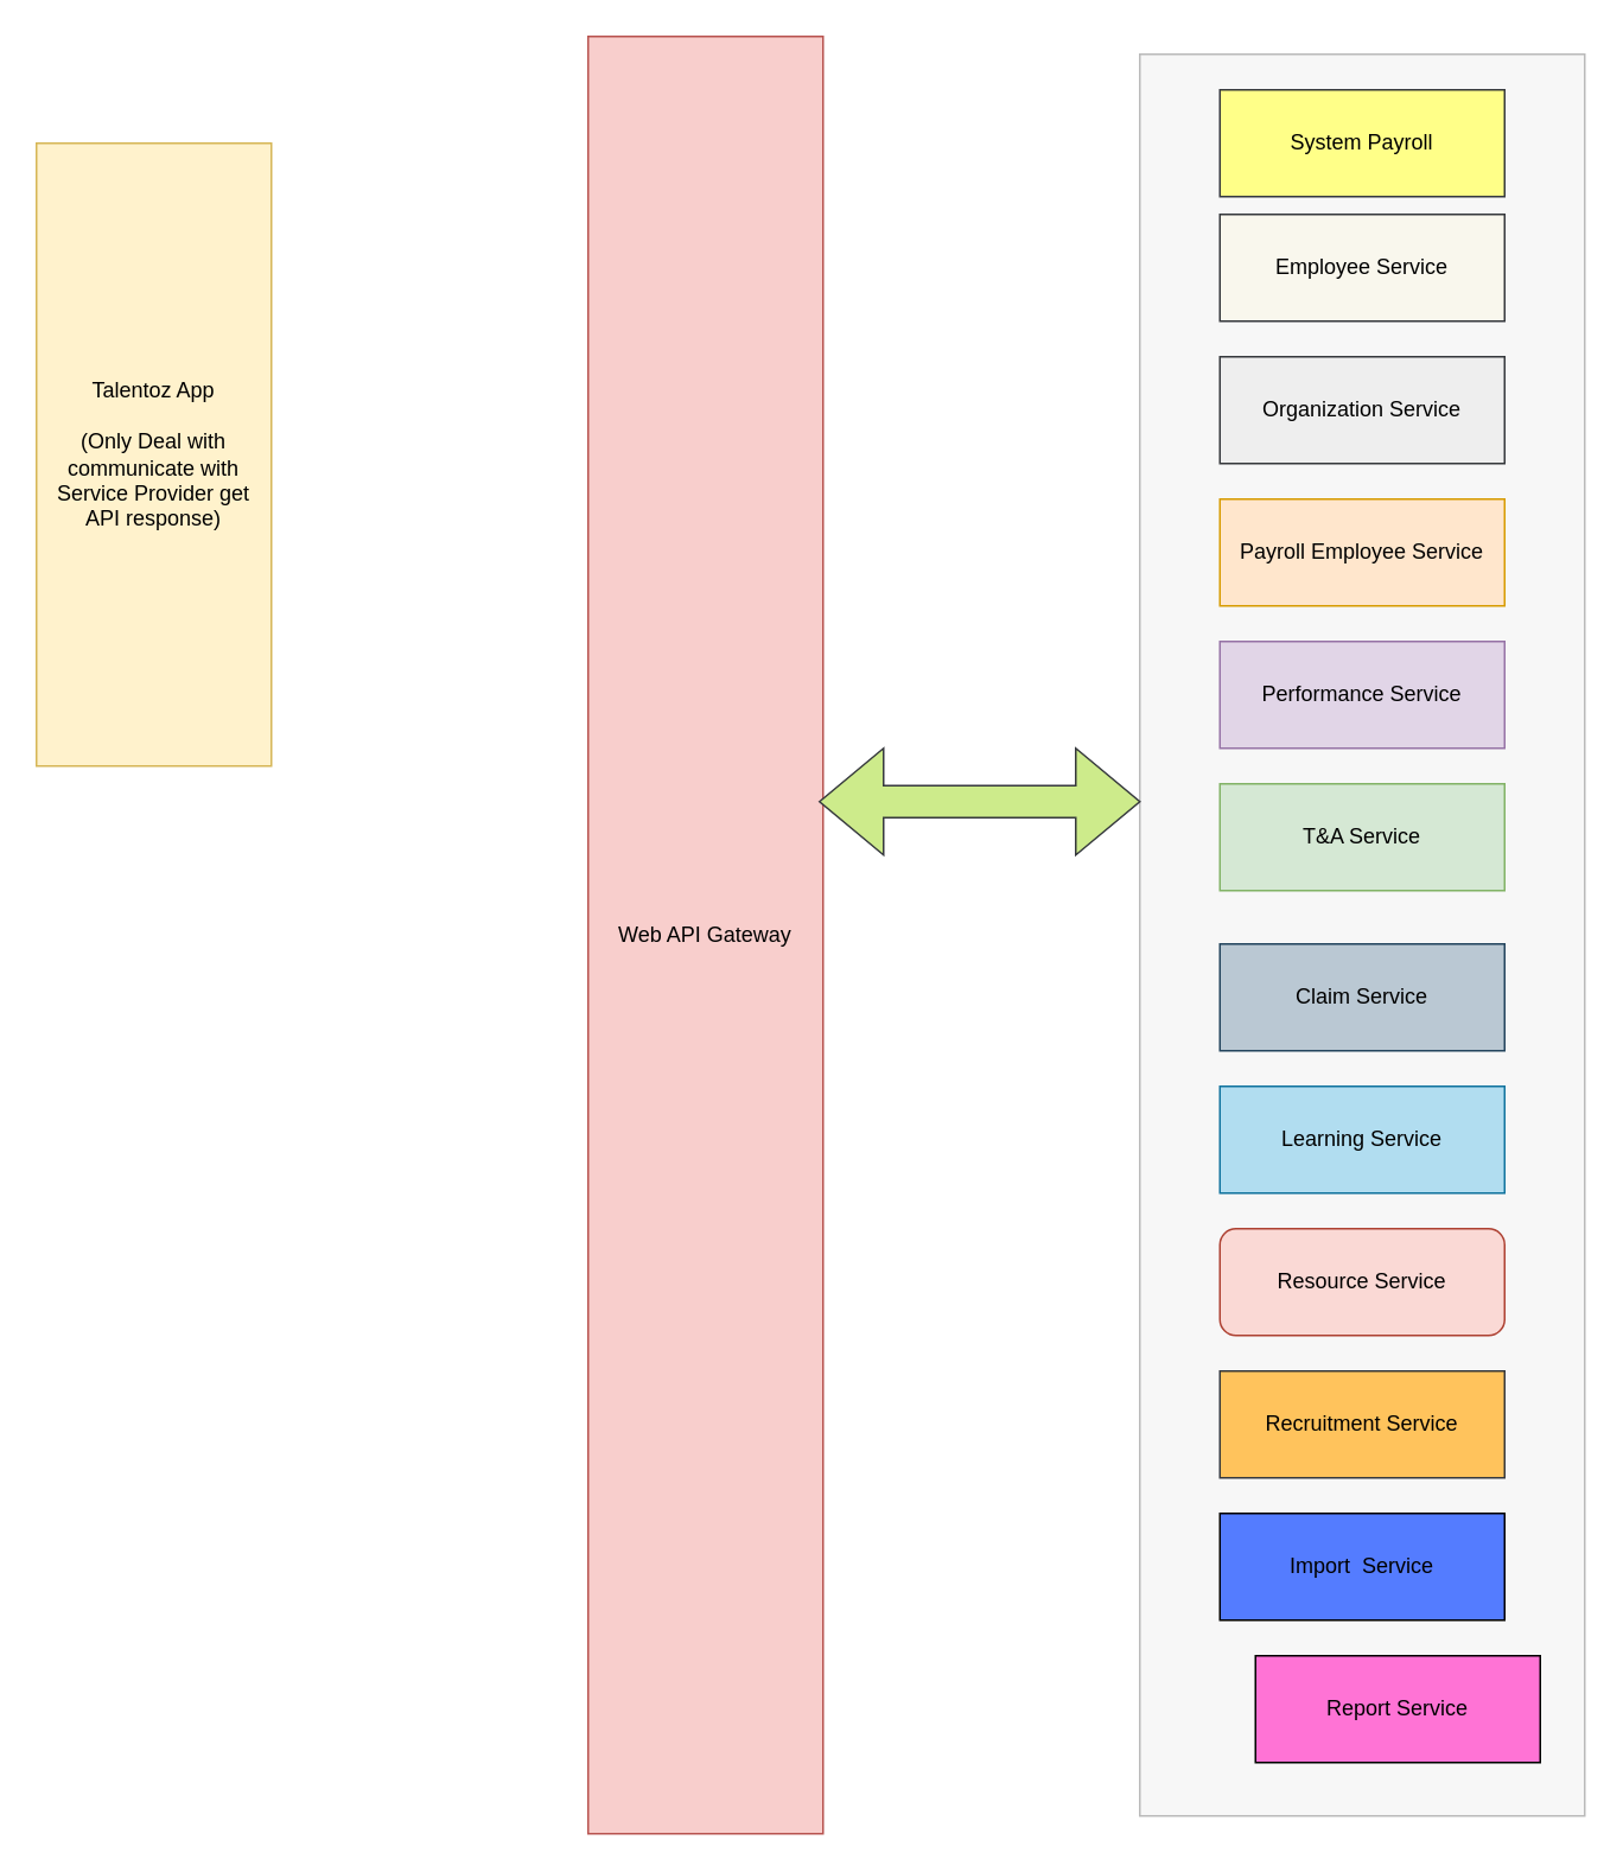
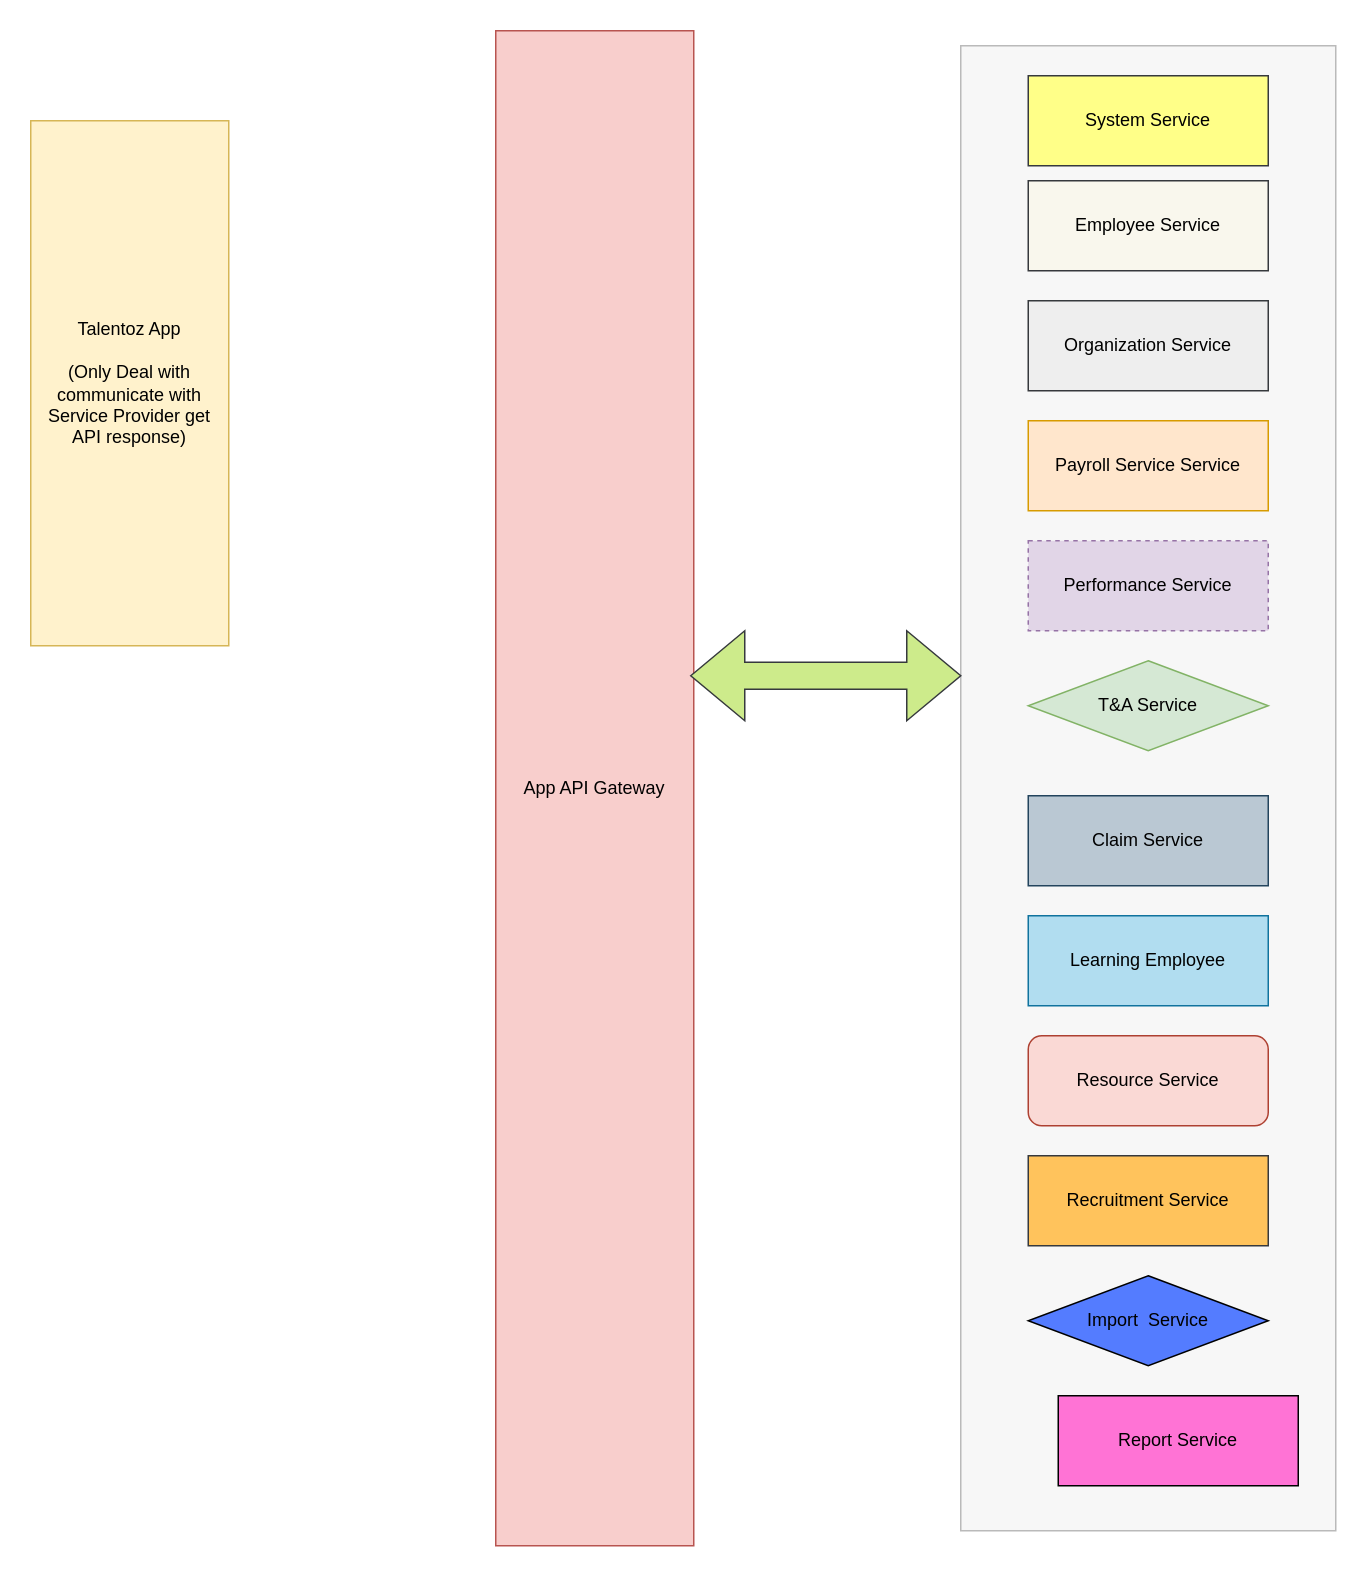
- <mxCell id="5" value="System Payroll" style="rounded=0;whiteSpace=wrap;html=1;fillColor=#ffff88;strokeColor=#36393d;" vertex="1" parent="1"><mxGeometry x="685" y="50" width="160" height="60" as="geometry" /></mxCell>
+ <mxCell id="5" value="System Service" style="rounded=0;whiteSpace=wrap;html=1;fillColor=#ffff88;strokeColor=#36393d;" vertex="1" parent="1"><mxGeometry x="685" y="50" width="160" height="60" as="geometry" /></mxCell>
- <mxCell id="8" value="Payroll Employee Service" style="rounded=0;whiteSpace=wrap;html=1;fillColor=#ffe6cc;strokeColor=#d79b00;" vertex="1" parent="1"><mxGeometry x="685" y="280" width="160" height="60" as="geometry" /></mxCell>
+ <mxCell id="8" value="Payroll Service Service" style="rounded=0;whiteSpace=wrap;html=1;fillColor=#ffe6cc;strokeColor=#d79b00;" vertex="1" parent="1"><mxGeometry x="685" y="280" width="160" height="60" as="geometry" /></mxCell>
- <mxCell id="9" value="Performance Service" style="rounded=0;whiteSpace=wrap;html=1;fillColor=#e1d5e7;strokeColor=#9673a6;" vertex="1" parent="1"><mxGeometry x="685" y="360" width="160" height="60" as="geometry" /></mxCell>
+ <mxCell id="9" value="Performance Service" style="rounded=0;whiteSpace=wrap;html=1;fillColor=#e1d5e7;strokeColor=#9673a6;dashed=1;" vertex="1" parent="1"><mxGeometry x="685" y="360" width="160" height="60" as="geometry" /></mxCell>
- <mxCell id="10" value="T&amp;amp;A Service" style="rounded=0;whiteSpace=wrap;html=1;fillColor=#d5e8d4;strokeColor=#82b366;" vertex="1" parent="1"><mxGeometry x="685" y="440" width="160" height="60" as="geometry" /></mxCell>
+ <mxCell id="10" value="T&amp;amp;A Service" style="rhombus;whiteSpace=wrap;html=1;fillColor=#d5e8d4;strokeColor=#82b366;" vertex="1" parent="1"><mxGeometry x="685" y="440" width="160" height="60" as="geometry" /></mxCell>
- <mxCell id="3" value="Web API Gateway" style="whiteSpace=wrap;html=1;fillColor=#f8cecc;strokeColor=#b85450;" vertex="1" parent="1"><mxGeometry x="330" y="20" width="132" height="1010" as="geometry" /></mxCell>
+ <mxCell id="3" value="App API Gateway" style="whiteSpace=wrap;html=1;fillColor=#f8cecc;strokeColor=#b85450;" vertex="1" parent="1"><mxGeometry x="330" y="20" width="132" height="1010" as="geometry" /></mxCell>
- <mxCell id="12" value="Learning Service" style="rounded=0;whiteSpace=wrap;html=1;fillColor=#b1ddf0;strokeColor=#10739e;" vertex="1" parent="1"><mxGeometry x="685" y="610" width="160" height="60" as="geometry" /></mxCell>
+ <mxCell id="12" value="Learning Employee" style="rounded=0;whiteSpace=wrap;html=1;fillColor=#b1ddf0;strokeColor=#10739e;" vertex="1" parent="1"><mxGeometry x="685" y="610" width="160" height="60" as="geometry" /></mxCell>
- <mxCell id="15" value="Import&amp;nbsp; Service" style="rounded=0;whiteSpace=wrap;html=1;fillColor=#547CFF;" vertex="1" parent="1"><mxGeometry x="685" y="850" width="160" height="60" as="geometry" /></mxCell>
+ <mxCell id="15" value="Import&amp;nbsp; Service" style="rhombus;whiteSpace=wrap;html=1;fillColor=#547CFF;" vertex="1" parent="1"><mxGeometry x="685" y="850" width="160" height="60" as="geometry" /></mxCell>
